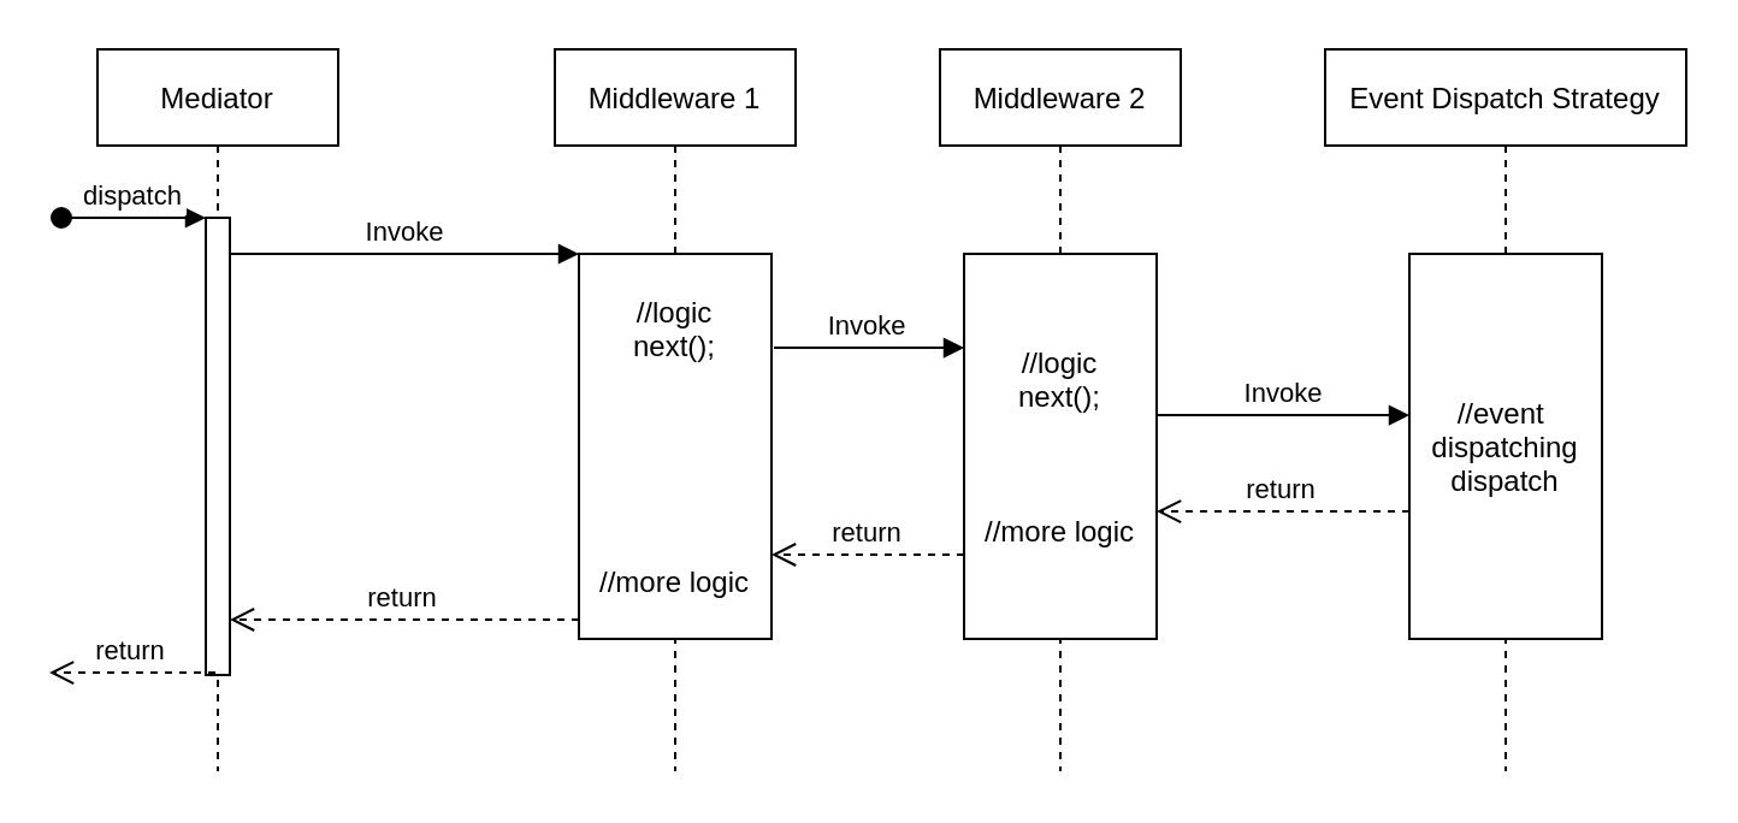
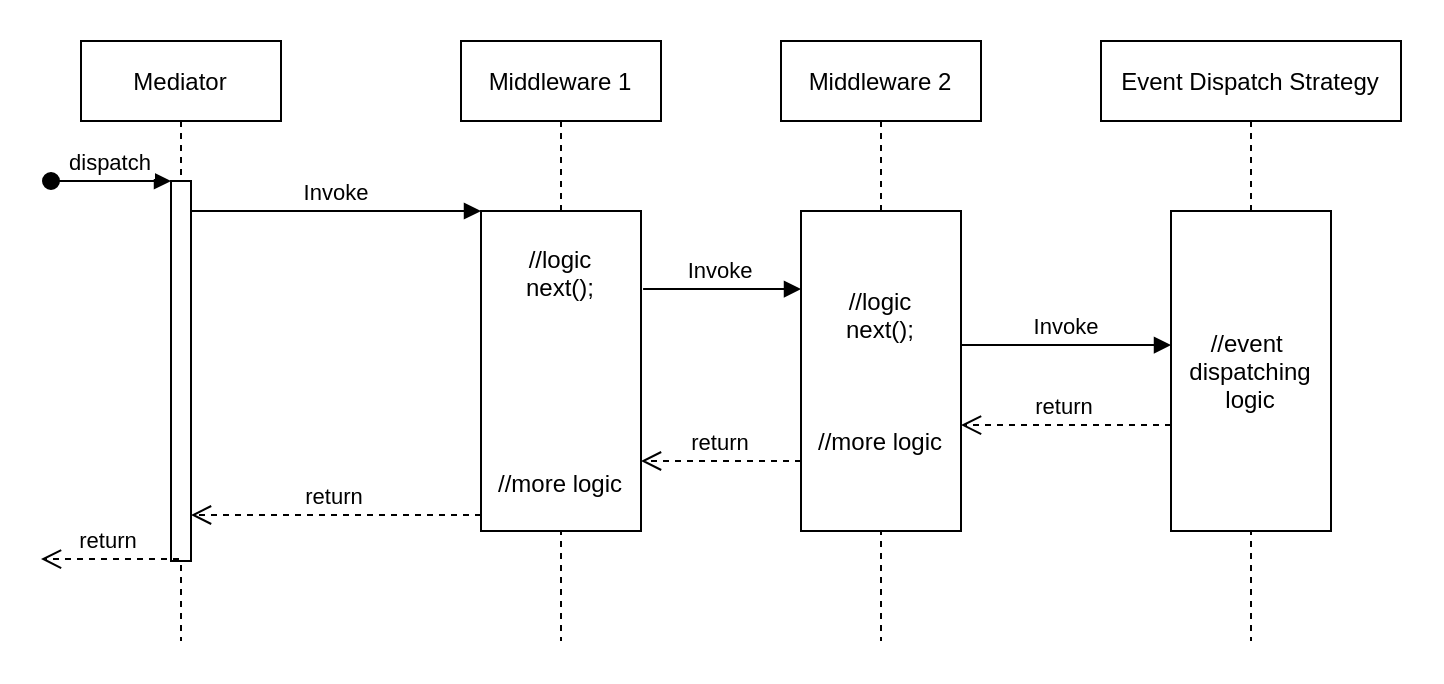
- <mxCell id="14" value="//event &#10;dispatching&#10;dispatch" style="points=[];perimeter=orthogonalPerimeter;rounded=0;shadow=0;strokeWidth=1;" parent="1" vertex="1"><mxGeometry x="585" y="105" width="80" height="160" as="geometry" /></mxCell>
+ <mxCell id="14" value="//event &#10;dispatching&#10;logic" style="points=[];perimeter=orthogonalPerimeter;rounded=0;shadow=0;strokeWidth=1;" parent="1" vertex="1"><mxGeometry x="585" y="105" width="80" height="160" as="geometry" /></mxCell>
